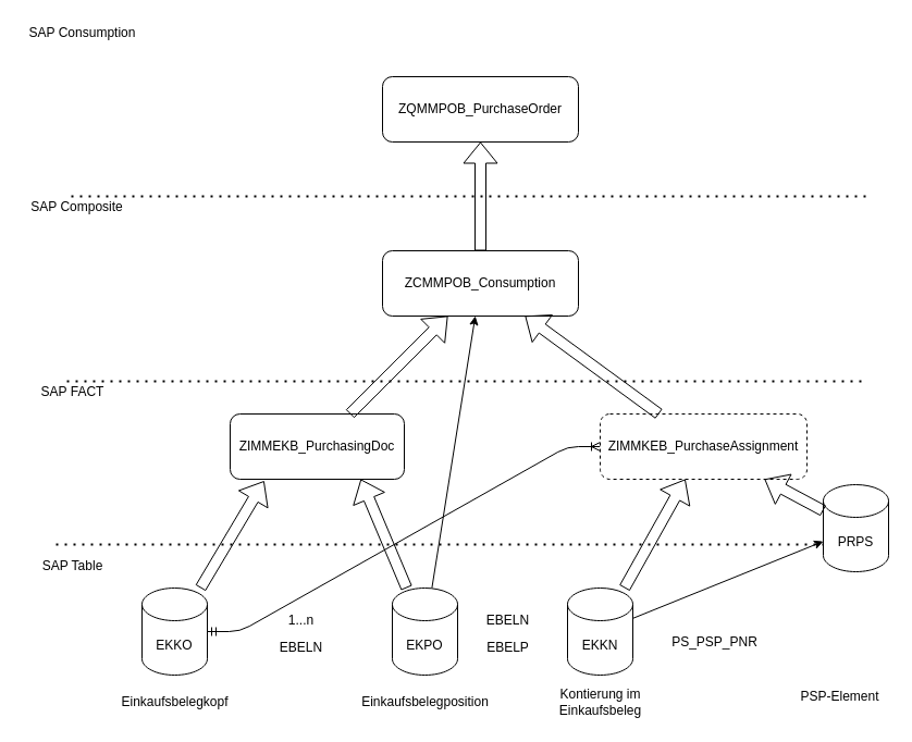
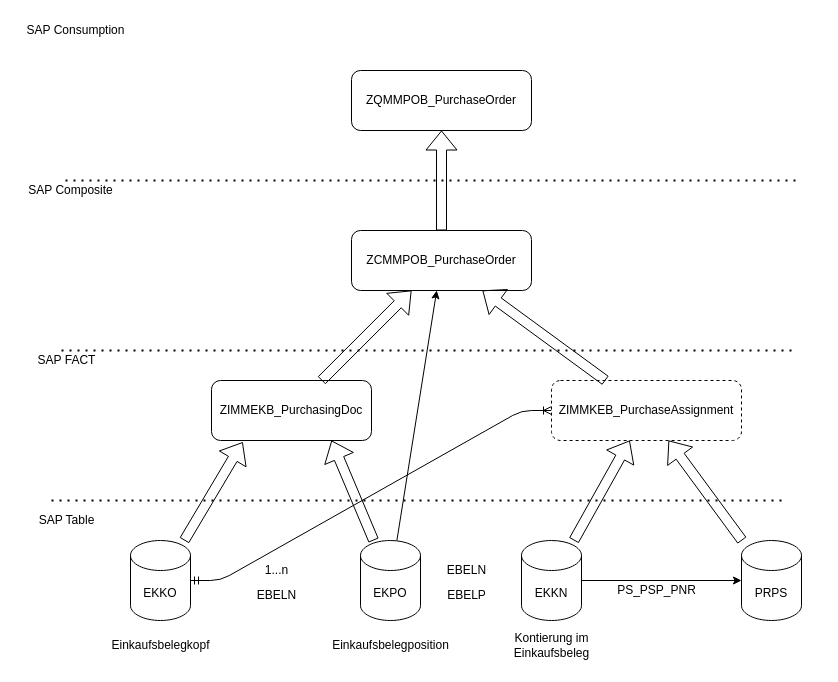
- <mxCell id="15" value="ZCMMPOB_Consumption" style="rounded=1;whiteSpace=wrap;html=1;" vertex="1" parent="1"><mxGeometry x="351" y="230" width="180" height="60" as="geometry" /></mxCell>
+ <mxCell id="15" value="ZCMMPOB_PurchaseOrder" style="rounded=1;whiteSpace=wrap;html=1;" vertex="1" parent="1"><mxGeometry x="351" y="230" width="180" height="60" as="geometry" /></mxCell>
- <mxCell id="23" value="PRPS" style="shape=cylinder3;whiteSpace=wrap;html=1;boundedLbl=1;backgroundOutline=1;size=15;" vertex="1" parent="1"><mxGeometry x="756" y="445" width="60" height="80" as="geometry" /></mxCell>
+ <mxCell id="23" value="PRPS" style="shape=cylinder3;whiteSpace=wrap;html=1;boundedLbl=1;backgroundOutline=1;size=15;" vertex="1" parent="1"><mxGeometry x="741" y="540" width="60" height="80" as="geometry" /></mxCell>
- <mxCell id="28" value="PSP-Element" style="text;html=1;align=center;verticalAlign=middle;resizable=0;points=[];autosize=1;strokeColor=none;" vertex="1" parent="1"><mxGeometry x="726" y="630" width="90" height="20" as="geometry" /></mxCell>
